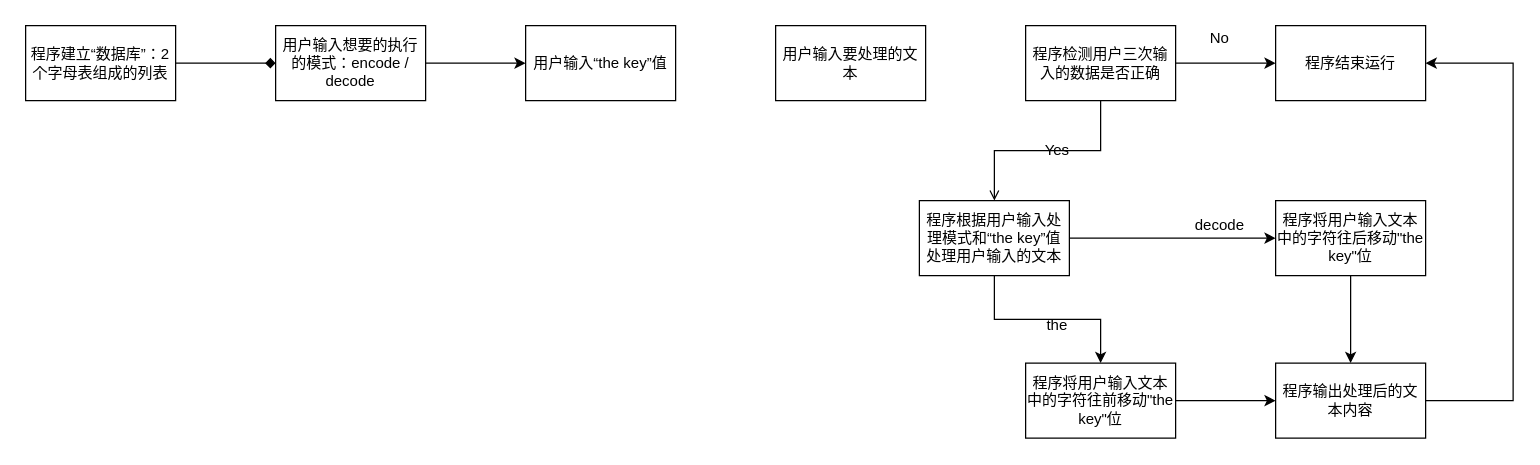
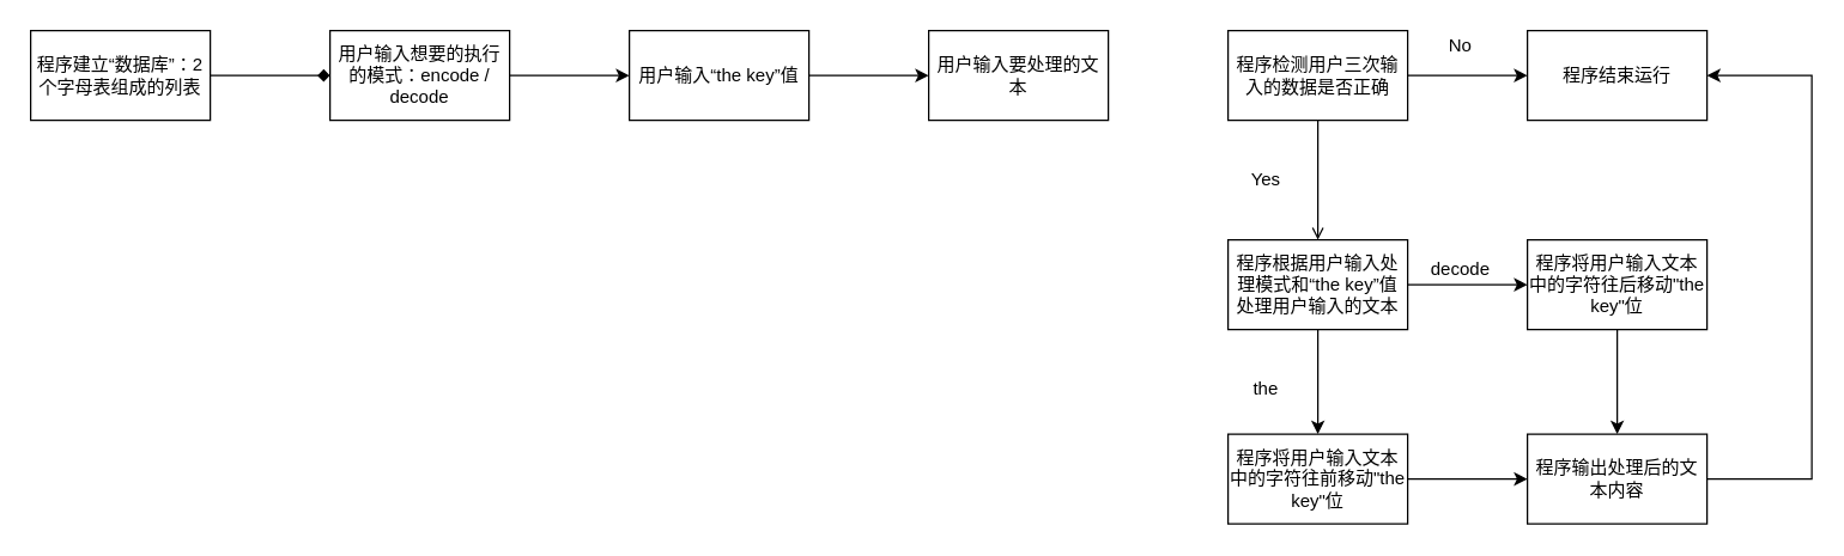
+ <mxCell id="6" value="" style="edgeStyle=orthogonalEdgeStyle;rounded=0;orthogonalLoop=1;jettySize=auto;html=1;" edge="1" parent="1" source="7" target="8"><mxGeometry relative="1" as="geometry" /></mxCell>
- <mxCell id="24" value="程序根据用户输入处理模式和“the key”值处理用户输入的文本" style="whiteSpace=wrap;html=1;" vertex="1" parent="1"><mxGeometry x="735" y="160" width="120" height="60" as="geometry" /></mxCell>
+ <mxCell id="24" value="程序根据用户输入处理模式和“the key”值处理用户输入的文本" style="whiteSpace=wrap;html=1;" vertex="1" parent="1"><mxGeometry x="820" y="160" width="120" height="60" as="geometry" /></mxCell>
